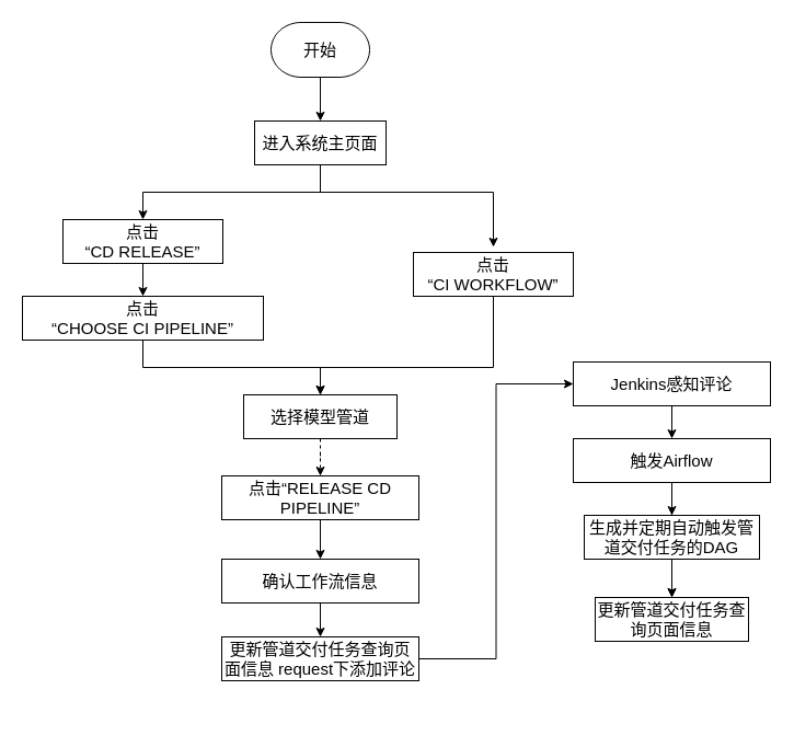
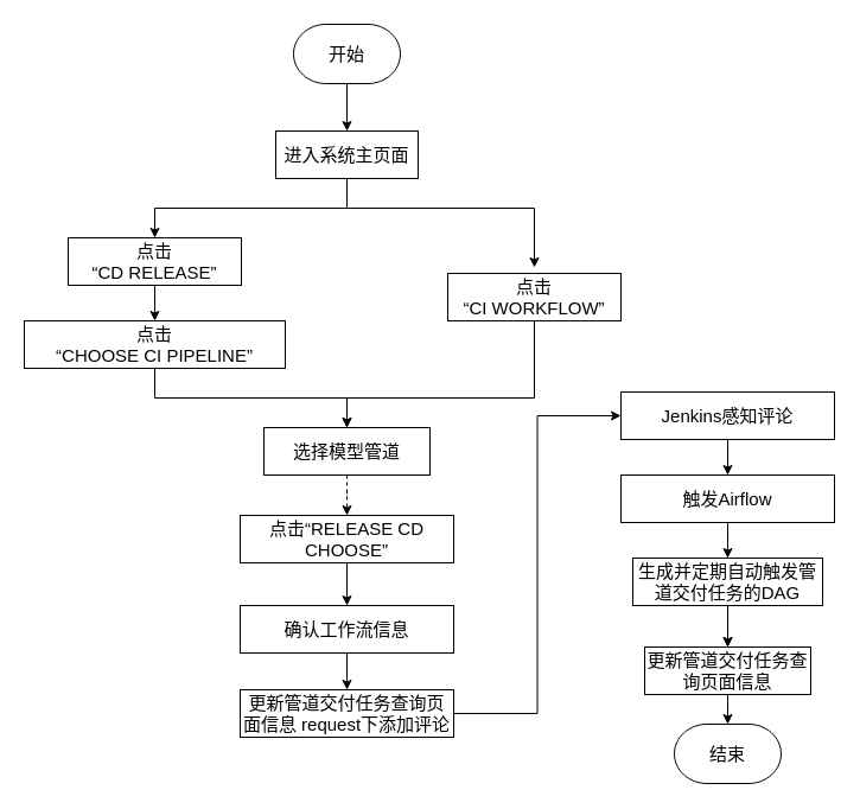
- <mxCell id="16" value="&lt;span style=&quot;font-size: 15px&quot;&gt;点击“RELEASE CD PIPELINE”&lt;br&gt;&lt;/span&gt;" style="rounded=0;whiteSpace=wrap;html=1;" vertex="1" parent="1"><mxGeometry x="202" y="434" width="180" height="40" as="geometry" /></mxCell>
+ <mxCell id="16" value="&lt;span style=&quot;font-size: 15px&quot;&gt;点击“RELEASE CD CHOOSE”&lt;br&gt;&lt;/span&gt;" style="rounded=0;whiteSpace=wrap;html=1;" vertex="1" parent="1"><mxGeometry x="202" y="434" width="180" height="40" as="geometry" /></mxCell>
+ <mxCell id="27" style="edgeStyle=orthogonalEdgeStyle;rounded=0;orthogonalLoop=1;jettySize=auto;html=1;exitX=0.5;exitY=1;exitDx=0;exitDy=0;" edge="1" parent="1" source="28" target="29"><mxGeometry relative="1" as="geometry" /></mxCell>
+ <mxCell id="29" value="结束" style="strokeWidth=1;html=1;shape=mxgraph.flowchart.terminator;whiteSpace=wrap;rounded=1;glass=0;fontSize=15;" vertex="1" parent="1"><mxGeometry x="568" y="610" width="90" height="50" as="geometry" /></mxCell>
